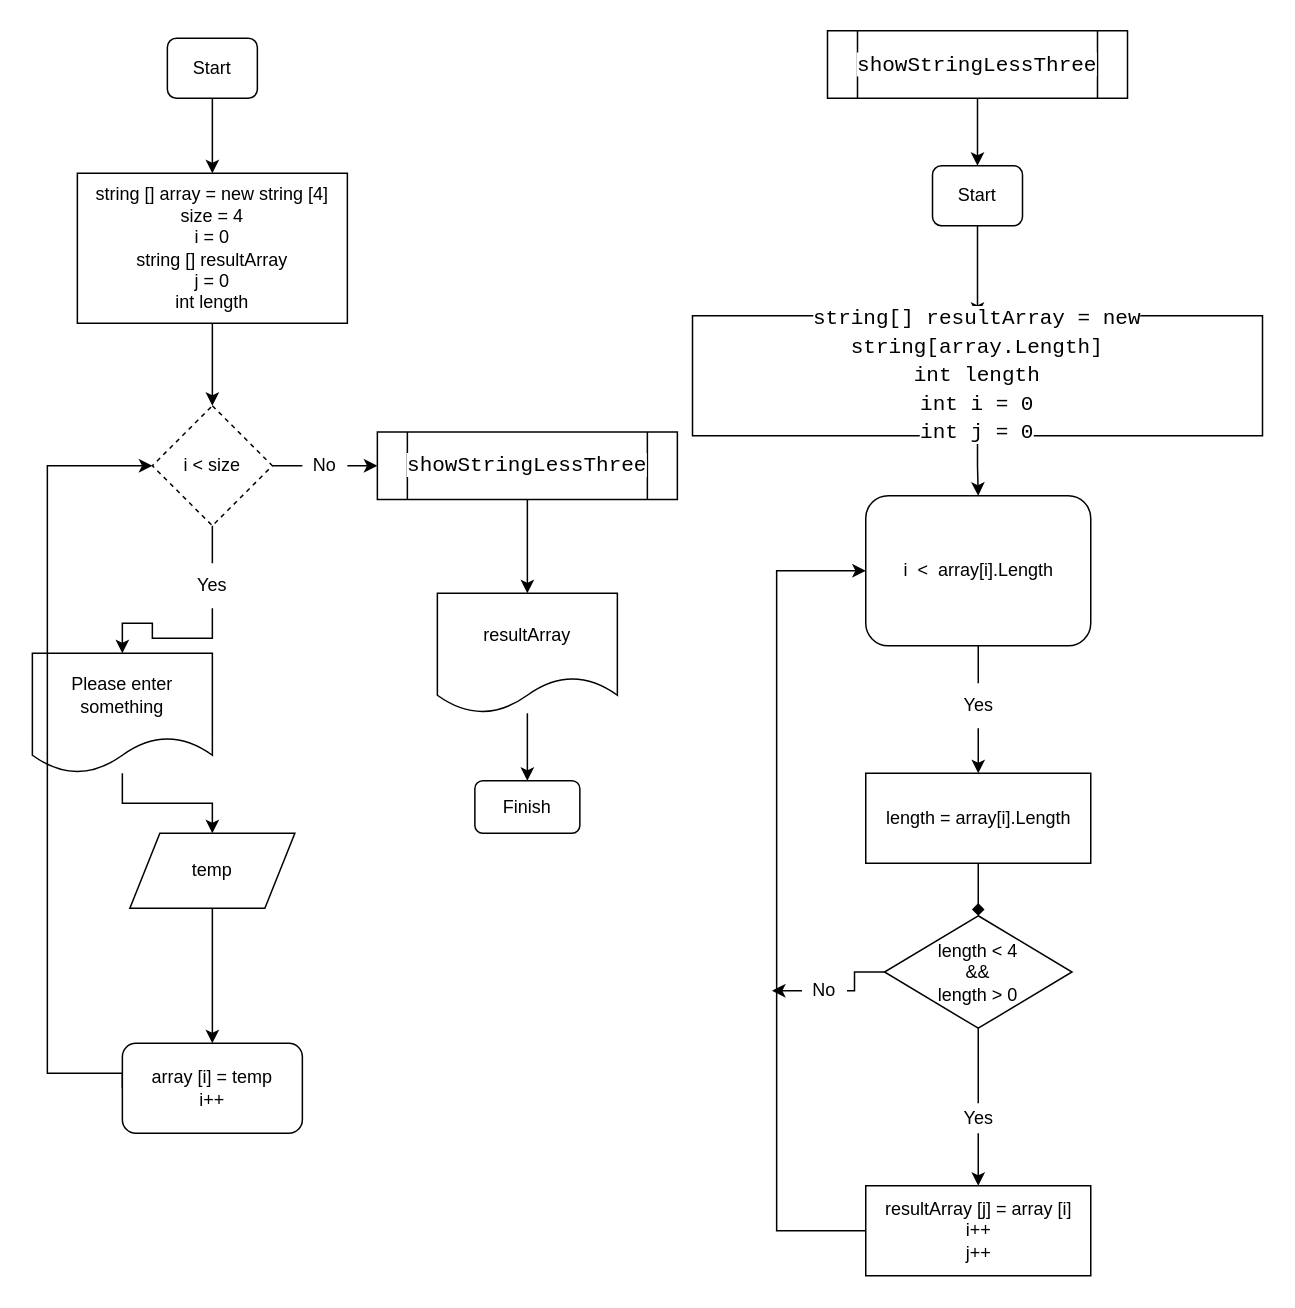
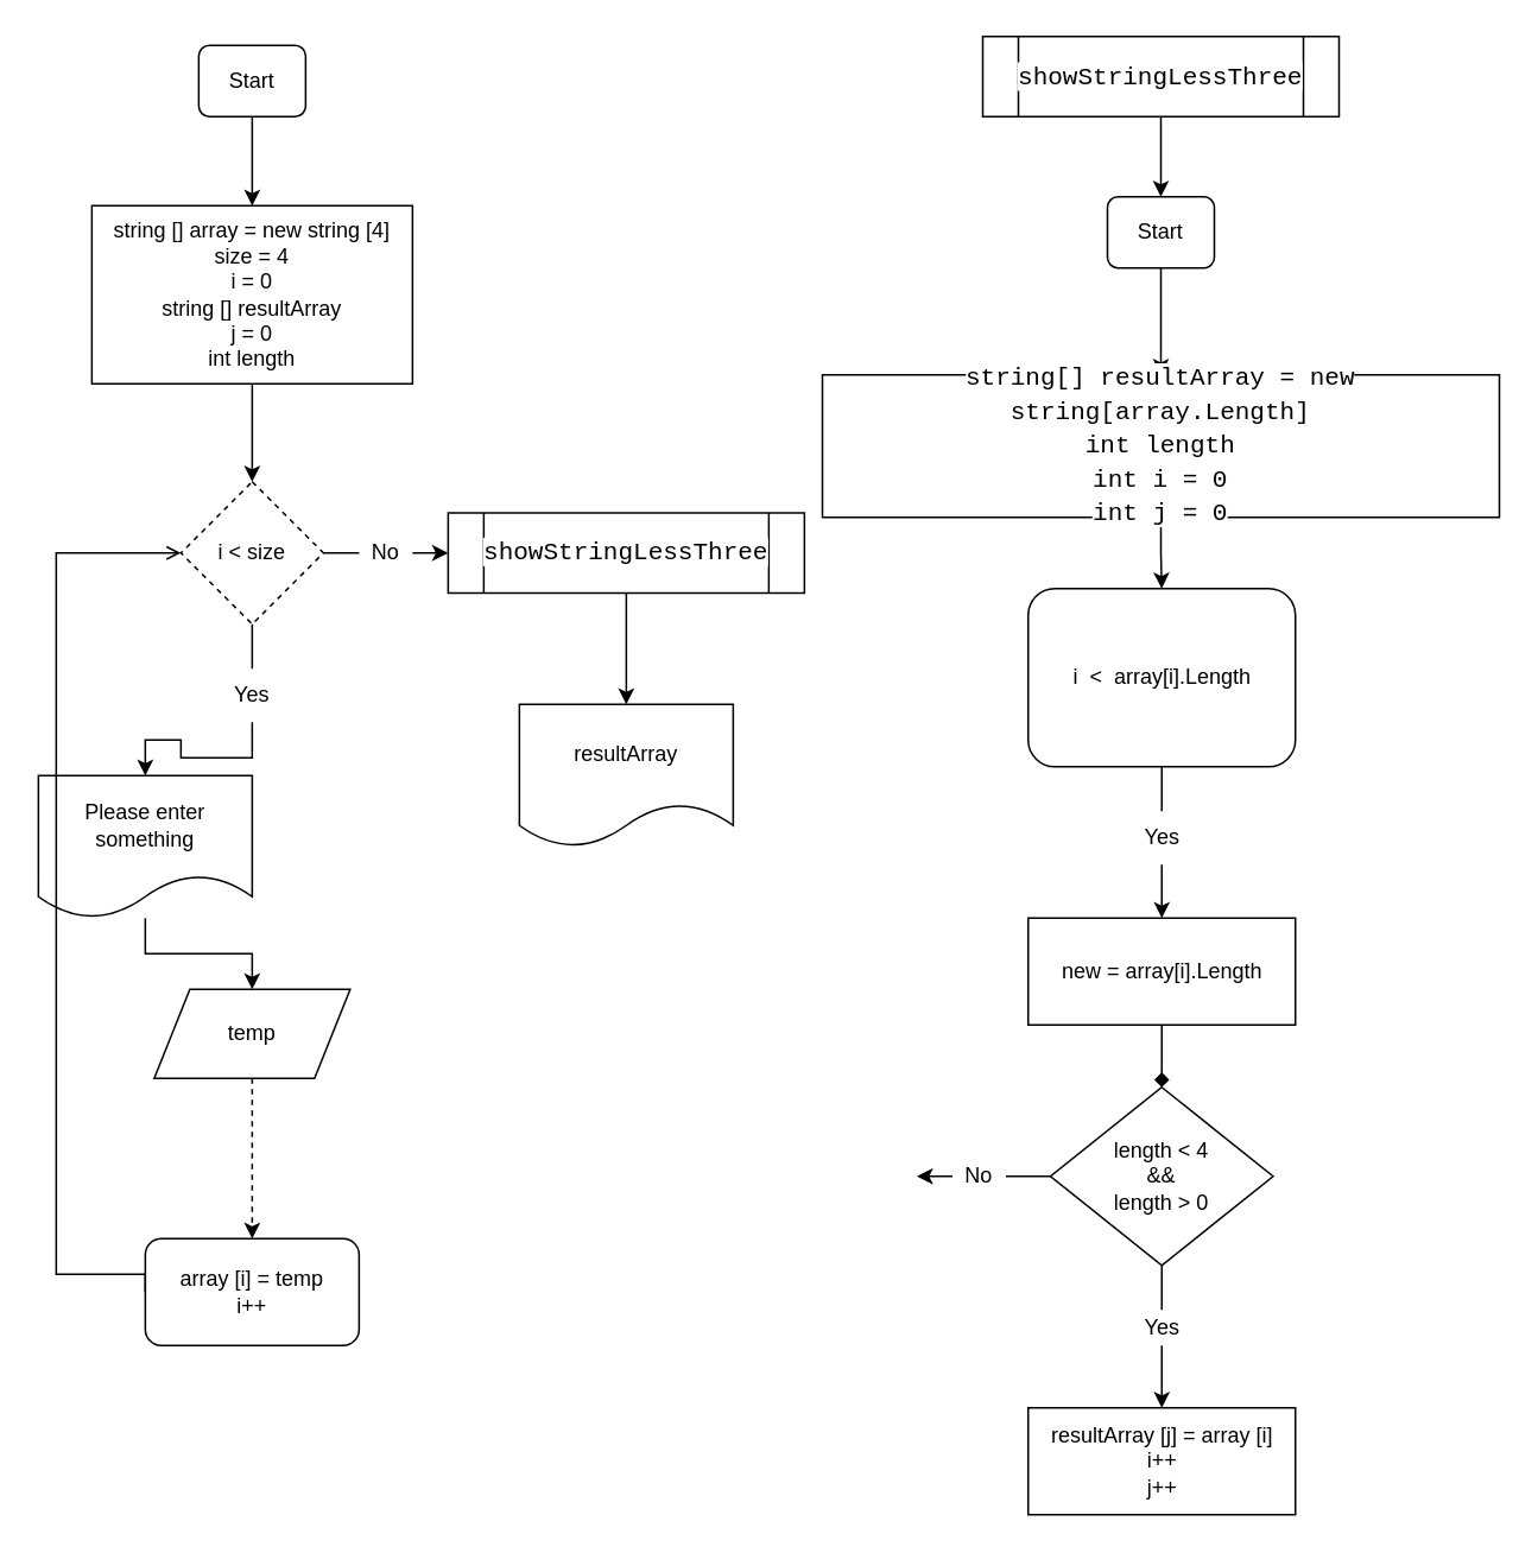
- <mxCell id="13" style="edgeStyle=orthogonalEdgeStyle;rounded=0;orthogonalLoop=1;jettySize=auto;html=1;entryX=0;entryY=0.5;entryDx=0;entryDy=0;exitX=0;exitY=0.5;exitDx=0;exitDy=0;" edge="1" parent="1" source="14" target="12"><mxGeometry relative="1" as="geometry"><Array as="points"><mxPoint x="30.91" y="715" /><mxPoint x="30.91" y="310" /></Array></mxGeometry></mxCell>
+ <mxCell id="13" style="edgeStyle=orthogonalEdgeStyle;rounded=0;orthogonalLoop=1;jettySize=auto;html=1;entryX=0;entryY=0.5;entryDx=0;entryDy=0;exitX=0;exitY=0.5;exitDx=0;exitDy=0;endArrow=open;" edge="1" parent="1" source="14" target="12"><mxGeometry relative="1" as="geometry"><Array as="points"><mxPoint x="30.91" y="715" /><mxPoint x="30.91" y="310" /></Array></mxGeometry></mxCell>
- <mxCell id="32" value="" style="edgeStyle=orthogonalEdgeStyle;rounded=0;orthogonalLoop=1;jettySize=auto;html=1;" edge="1" parent="1" source="33" target="34"><mxGeometry relative="1" as="geometry" /></mxCell>
- <mxCell id="34" value="Finish" style="rounded=1;whiteSpace=wrap;html=1;" vertex="1" parent="1"><mxGeometry x="315.91" y="520" width="70" height="35" as="geometry" /></mxCell>
- <mxCell id="22" value="length = array[i].Length" style="rounded=0;whiteSpace=wrap;html=1;" vertex="1" parent="1"><mxGeometry x="576.5" y="515" width="150" height="60" as="geometry" /></mxCell>
+ <mxCell id="22" value="new = array[i].Length" style="rounded=0;whiteSpace=wrap;html=1;" vertex="1" parent="1"><mxGeometry x="576.5" y="515" width="150" height="60" as="geometry" /></mxCell>
- <mxCell id="43" style="edgeStyle=orthogonalEdgeStyle;rounded=0;orthogonalLoop=1;jettySize=auto;html=1;entryX=0;entryY=0.5;entryDx=0;entryDy=0;" edge="1" parent="1" source="44" target="20"><mxGeometry relative="1" as="geometry"><Array as="points"><mxPoint x="517.09" y="820" /><mxPoint x="517.09" y="380" /></Array></mxGeometry></mxCell>
- <mxCell id="4" value="" style="edgeStyle=orthogonalEdgeStyle;rounded=0;orthogonalLoop=1;jettySize=auto;html=1;" edge="1" parent="1" source="5" target="14"><mxGeometry relative="1" as="geometry" /></mxCell>
+ <mxCell id="4" value="" style="edgeStyle=orthogonalEdgeStyle;rounded=0;orthogonalLoop=1;jettySize=auto;html=1;dashed=1;" edge="1" parent="1" source="5" target="14"><mxGeometry relative="1" as="geometry" /></mxCell>
- <mxCell id="26" value="length &amp;lt; 4&lt;br&gt;&amp;amp;&amp;amp;&lt;br&gt;length &amp;gt; 0" style="rhombus;whiteSpace=wrap;html=1;" vertex="1" parent="1"><mxGeometry x="589" y="610" width="125" height="75" as="geometry" /></mxCell>
+ <mxCell id="26" value="length &amp;lt; 4&lt;br&gt;&amp;amp;&amp;amp;&lt;br&gt;length &amp;gt; 0" style="rhombus;whiteSpace=wrap;html=1;" vertex="1" parent="1"><mxGeometry x="589" y="610" width="125" height="100" as="geometry" /></mxCell>
